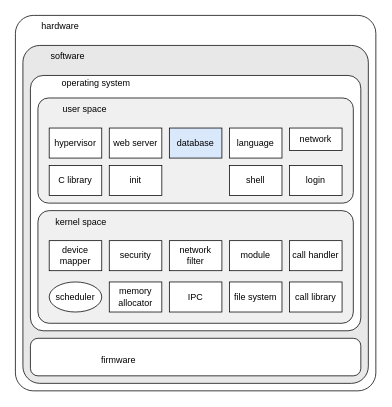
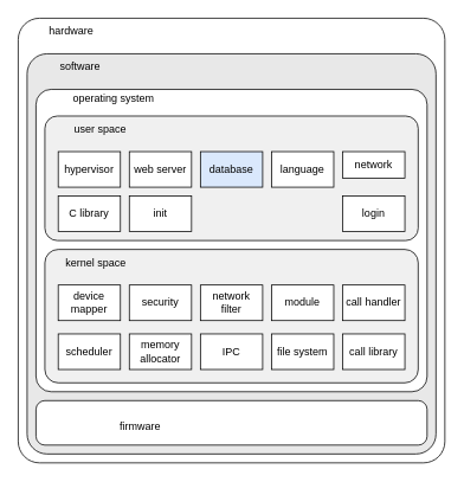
- <mxCell id="19" value="shell" style="rounded=0;whiteSpace=wrap;html=1;" parent="1" vertex="1"><mxGeometry x="305" y="220" width="70" height="40" as="geometry" /></mxCell>
- <mxCell id="10" value="scheduler" style="ellipse;whiteSpace=wrap;html=1;" parent="1" vertex="1"><mxGeometry x="65" y="375" width="70" height="40" as="geometry" /></mxCell>
+ <mxCell id="10" value="scheduler" style="rounded=0;whiteSpace=wrap;html=1;" parent="1" vertex="1"><mxGeometry x="65" y="375" width="70" height="40" as="geometry" /></mxCell>
